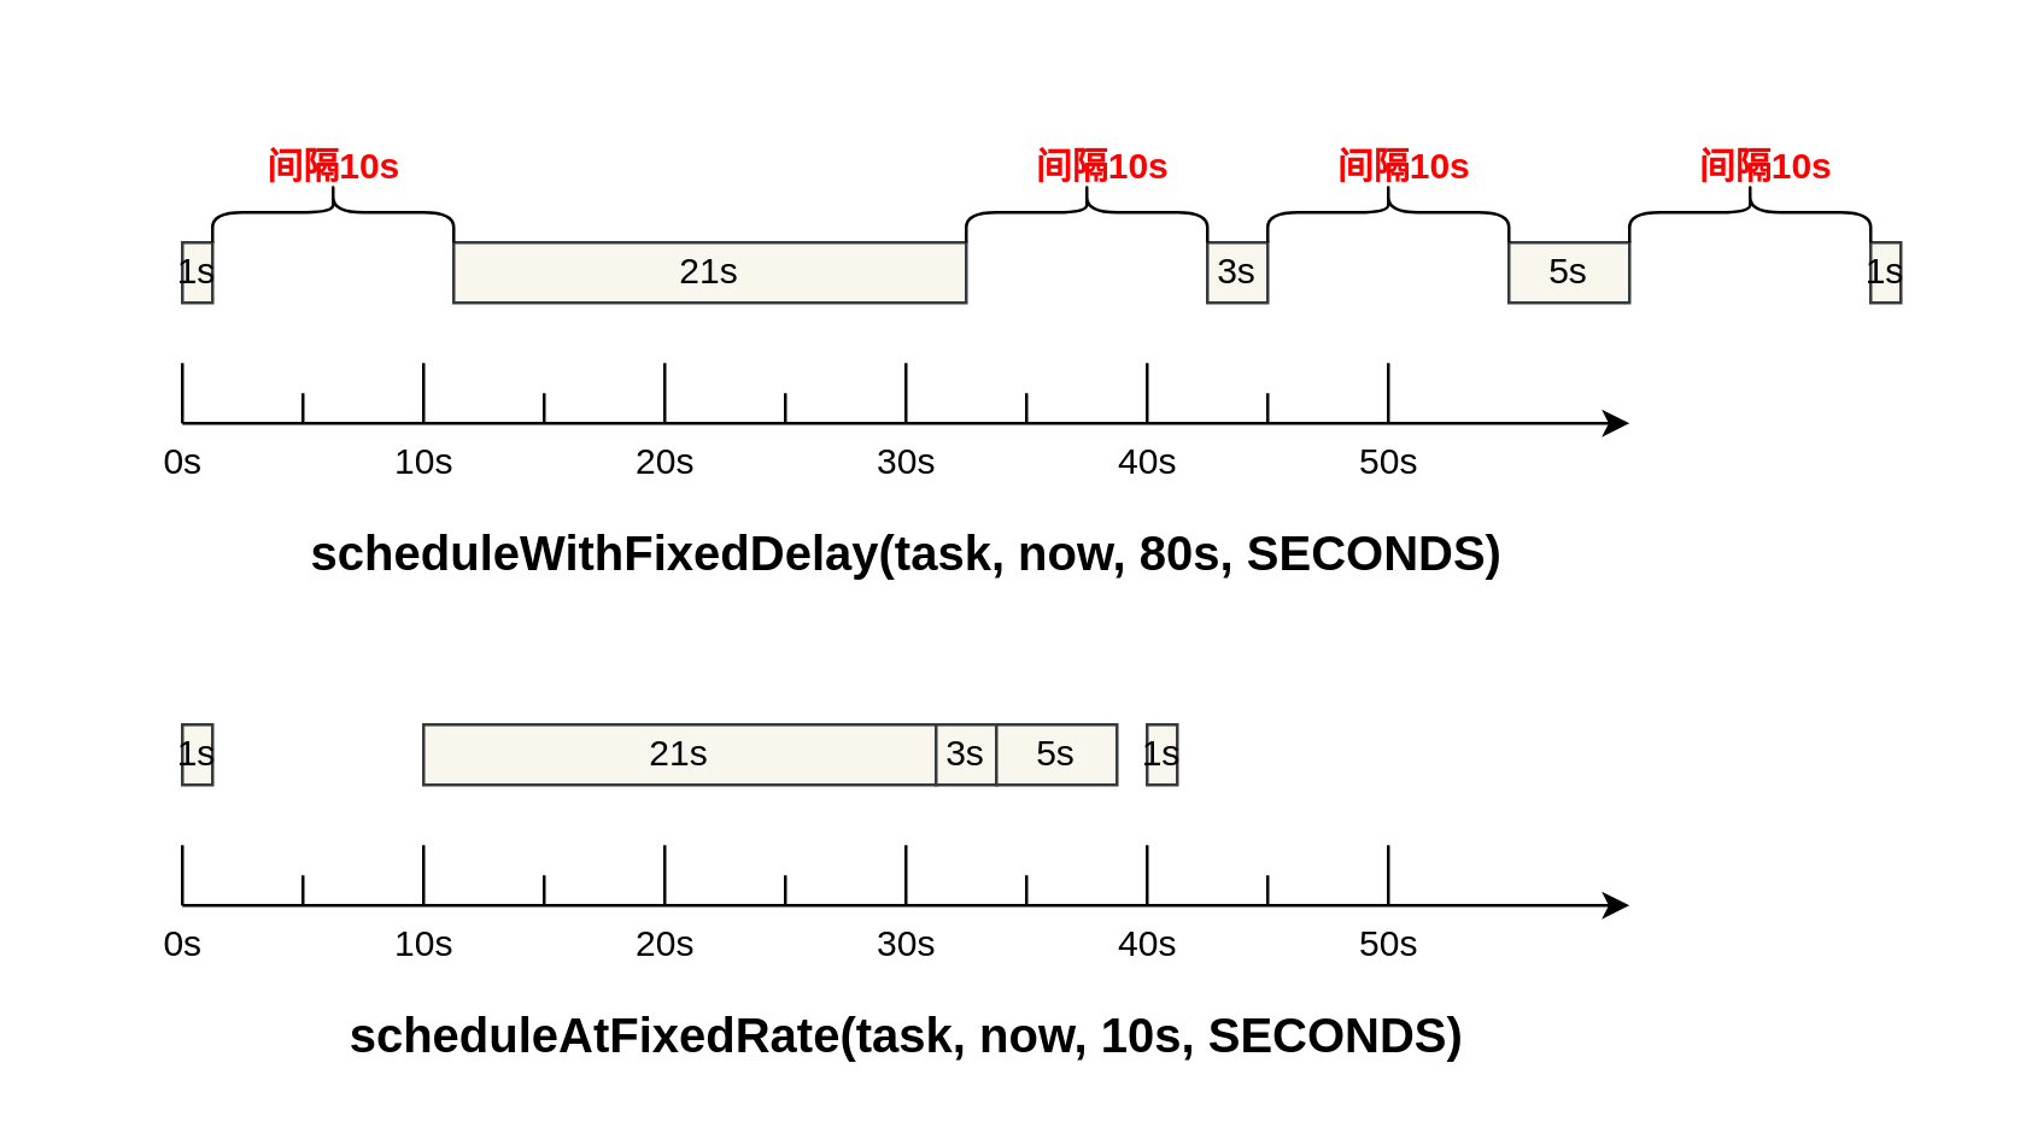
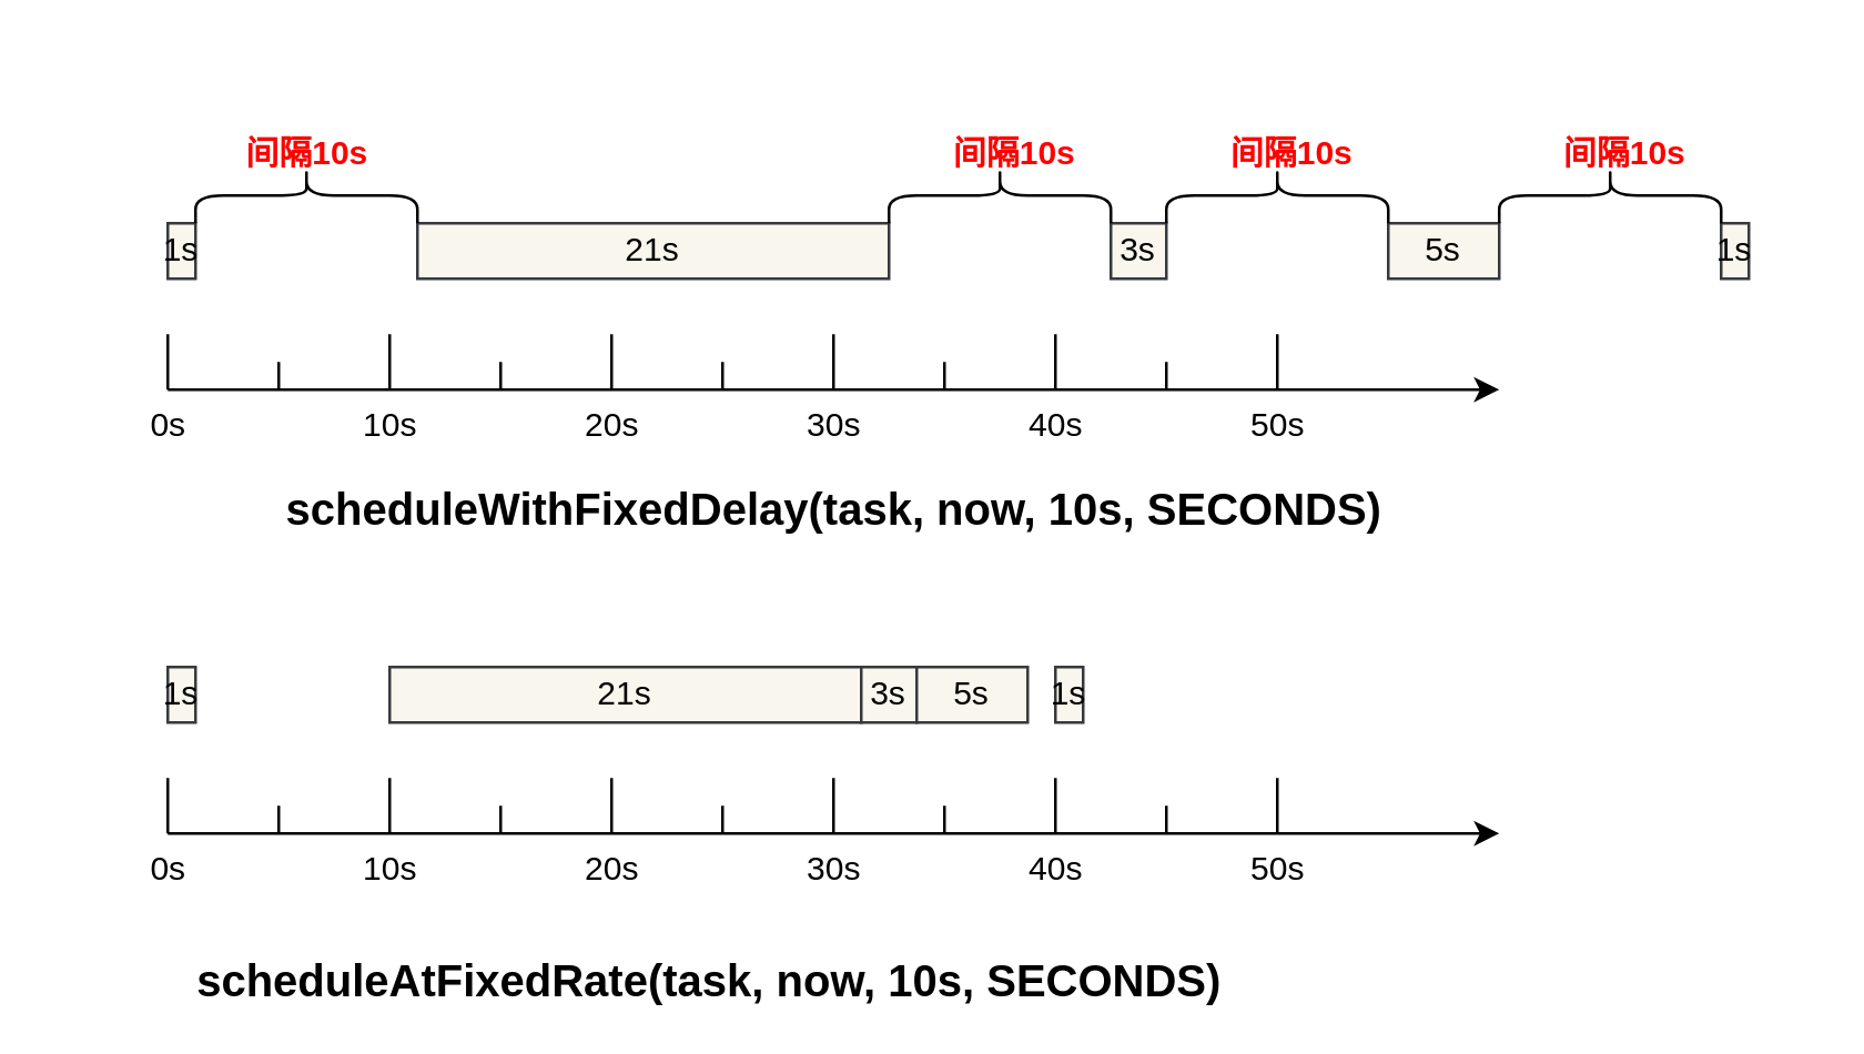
- <mxCell id="52" value="scheduleWithFixedDelay(task, now, 80s, SECONDS)" style="text;html=1;align=center;verticalAlign=middle;resizable=0;points=[];autosize=1;strokeColor=none;fillColor=none;fontSize=16;fontStyle=1" parent="1" vertex="1"><mxGeometry x="90" y="168" width="420" height="30" as="geometry" /></mxCell>
+ <mxCell id="52" value="scheduleWithFixedDelay(task, now, 10s, SECONDS)" style="text;html=1;align=center;verticalAlign=middle;resizable=0;points=[];autosize=1;strokeColor=none;fillColor=none;fontSize=16;fontStyle=1" parent="1" vertex="1"><mxGeometry x="90" y="168" width="420" height="30" as="geometry" /></mxCell>
- <mxCell id="53" value="scheduleAtFixedRate(task, now, 10s, SECONDS)" style="text;html=1;align=center;verticalAlign=middle;resizable=0;points=[];autosize=1;strokeColor=none;fillColor=none;fontSize=16;fontStyle=1" parent="1" vertex="1"><mxGeometry x="105" y="328" width="390" height="30" as="geometry" /></mxCell>
+ <mxCell id="53" value="scheduleAtFixedRate(task, now, 10s, SECONDS)" style="text;html=1;align=center;verticalAlign=middle;resizable=0;points=[];autosize=1;strokeColor=none;fillColor=none;fontSize=16;fontStyle=1" parent="1" vertex="1"><mxGeometry x="60" y="338" width="390" height="30" as="geometry" /></mxCell>
